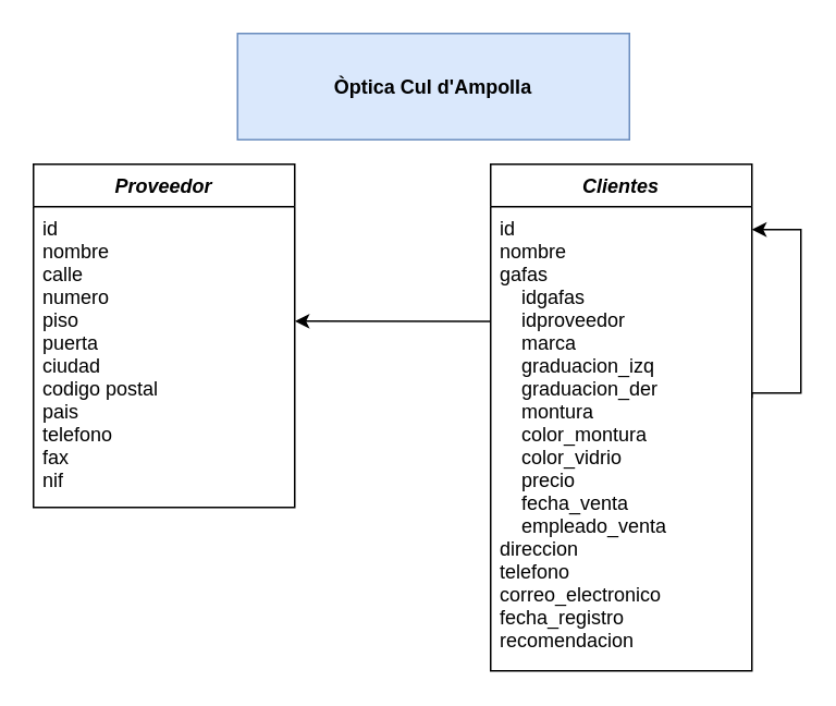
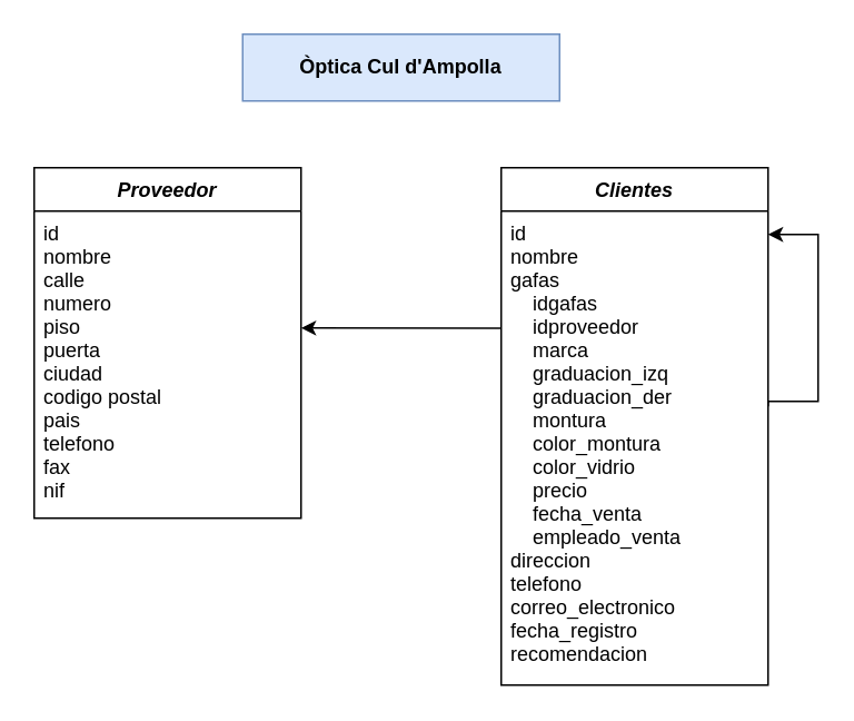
- <mxCell id="4" value="&lt;b&gt;Òptica Cul d'Ampolla&lt;/b&gt;" style="text;html=1;strokeColor=#6c8ebf;fillColor=#dae8fc;align=center;verticalAlign=middle;whiteSpace=wrap;rounded=0;" parent="1" vertex="1"><mxGeometry x="145" y="20" width="240" height="65" as="geometry" /></mxCell>
+ <mxCell id="4" value="&lt;b&gt;Òptica Cul d'Ampolla&lt;/b&gt;" style="text;html=1;strokeColor=#6c8ebf;fillColor=#dae8fc;align=center;verticalAlign=middle;whiteSpace=wrap;rounded=0;" parent="1" vertex="1"><mxGeometry x="145" y="20" width="190" height="40" as="geometry" /></mxCell>
